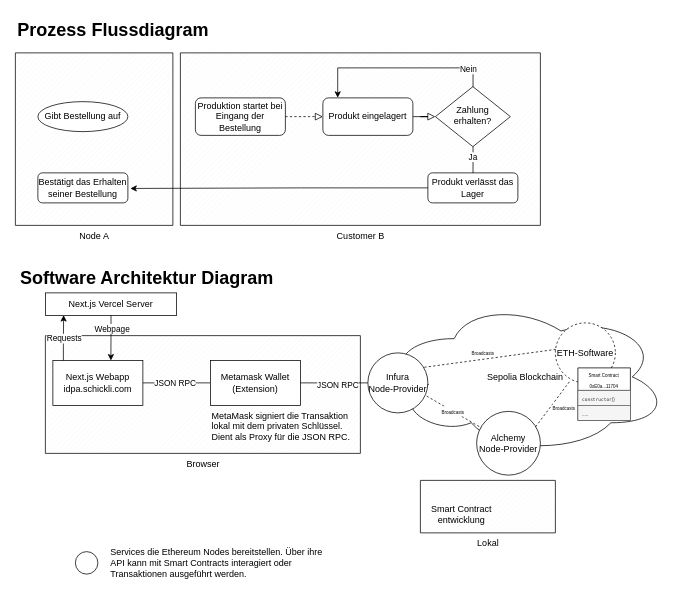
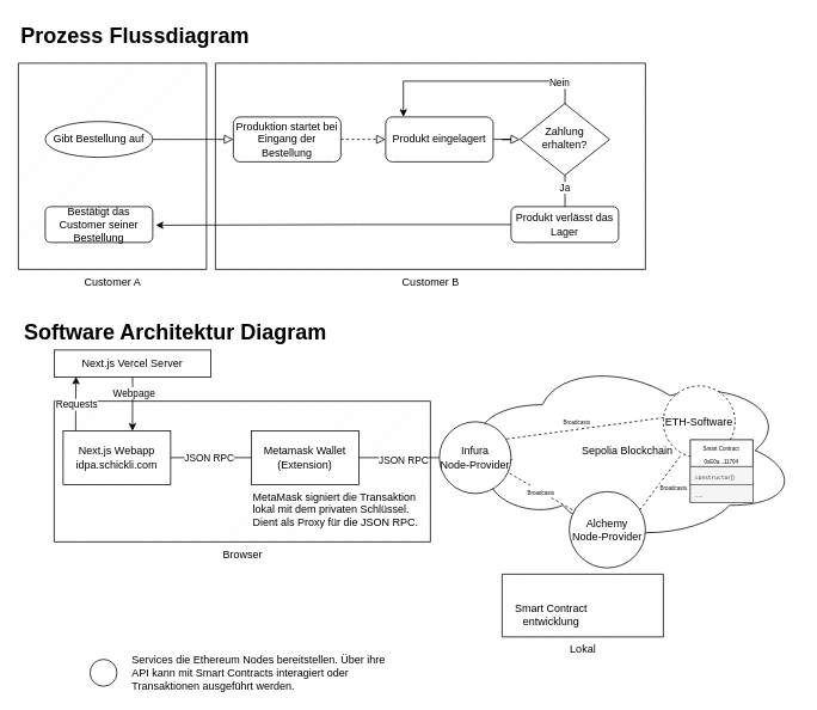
+ <mxCell id="14" value="" style="rounded=0;html=1;jettySize=auto;orthogonalLoop=1;fontSize=11;endArrow=block;endFill=0;endSize=8;strokeWidth=1;shadow=0;labelBackgroundColor=none;edgeStyle=orthogonalEdgeStyle;" parent="1" source="7" target="15" edge="1"><mxGeometry relative="1" as="geometry"><mxPoint x="170" y="150" as="sourcePoint" /><mxPoint x="430" y="155" as="targetPoint" /><Array as="points"><mxPoint x="190" y="155" /><mxPoint x="190" y="155" /></Array></mxGeometry></mxCell>
- <mxCell id="11" value="Bestätigt das Erhalten seiner Bestellung" style="rounded=1;whiteSpace=wrap;html=1;fontSize=12;glass=0;strokeWidth=1;shadow=0;" parent="1" vertex="1"><mxGeometry x="50" y="230" width="120" height="40" as="geometry" /></mxCell>
+ <mxCell id="11" value="Bestätigt das Customer seiner Bestellung" style="rounded=1;whiteSpace=wrap;html=1;fontSize=12;glass=0;strokeWidth=1;shadow=0;" parent="1" vertex="1"><mxGeometry x="50" y="230" width="120" height="40" as="geometry" /></mxCell>
- <mxCell id="5" value="Node A" style="verticalLabelPosition=bottom;verticalAlign=top;html=1;shape=mxgraph.basic.patternFillRect;fillStyle=diag;step=5;fillStrokeWidth=0.2;fillStrokeColor=#dddddd;" parent="1" vertex="1"><mxGeometry x="20" y="70" width="210" height="230" as="geometry" /></mxCell>
+ <mxCell id="5" value="Customer A" style="verticalLabelPosition=bottom;verticalAlign=top;html=1;shape=mxgraph.basic.patternFillRect;fillStyle=diag;step=5;fillStrokeWidth=0.2;fillStrokeColor=#dddddd;" parent="1" vertex="1"><mxGeometry x="20" y="70" width="210" height="230" as="geometry" /></mxCell>
